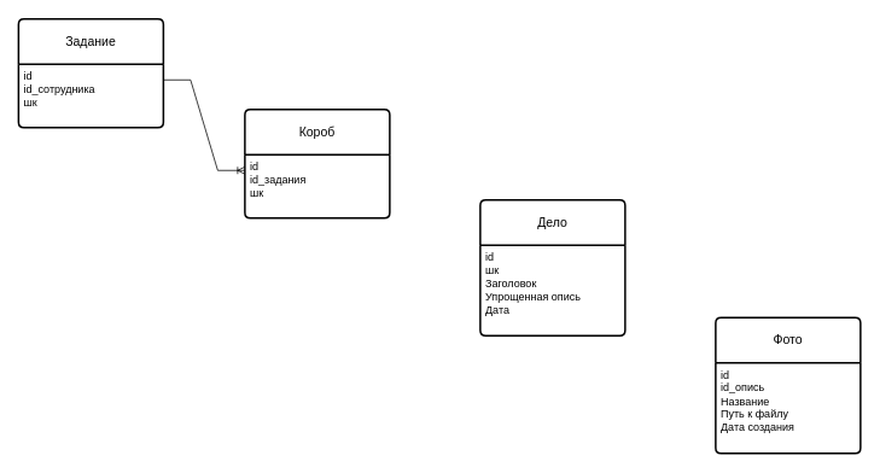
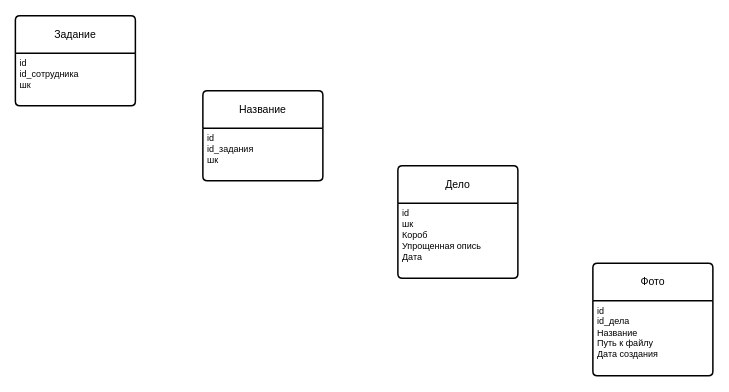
- <mxCell id="10" value="" style="edgeStyle=entityRelationEdgeStyle;fontSize=12;html=1;endArrow=ERoneToMany;rounded=0;exitX=1;exitY=0.25;exitDx=0;exitDy=0;entryX=0;entryY=0.25;entryDx=0;entryDy=0;" parent="1" source="9" target="3" edge="1"><mxGeometry width="100" height="100" relative="1" as="geometry"><mxPoint x="240" y="90" as="sourcePoint" /><mxPoint x="340" y="-10" as="targetPoint" /></mxGeometry></mxCell>
- <mxCell id="2" value="Короб" style="swimlane;childLayout=stackLayout;horizontal=1;startSize=50;horizontalStack=0;rounded=1;fontSize=14;fontStyle=0;strokeWidth=2;resizeParent=0;resizeLast=1;shadow=0;dashed=0;align=center;arcSize=4;whiteSpace=wrap;html=1;" parent="1" vertex="1"><mxGeometry x="270" y="120" width="160" height="120" as="geometry" /></mxCell>
+ <mxCell id="2" value="Название" style="swimlane;childLayout=stackLayout;horizontal=1;startSize=50;horizontalStack=0;rounded=1;fontSize=14;fontStyle=0;strokeWidth=2;resizeParent=0;resizeLast=1;shadow=0;dashed=0;align=center;arcSize=4;whiteSpace=wrap;html=1;" parent="1" vertex="1"><mxGeometry x="270" y="120" width="160" height="120" as="geometry" /></mxCell>
- <mxCell id="5" value="id&lt;br&gt;шк&lt;br&gt;Заголовок&lt;br&gt;Упрощенная опись&lt;br&gt;Дата" style="align=left;strokeColor=none;fillColor=none;spacingLeft=4;fontSize=12;verticalAlign=top;resizable=0;rotatable=0;part=1;html=1;" parent="4" vertex="1"><mxGeometry y="50" width="160" height="100" as="geometry" /></mxCell>
+ <mxCell id="5" value="id&lt;br&gt;шк&lt;br&gt;Короб&lt;br&gt;Упрощенная опись&lt;br&gt;Дата" style="align=left;strokeColor=none;fillColor=none;spacingLeft=4;fontSize=12;verticalAlign=top;resizable=0;rotatable=0;part=1;html=1;" parent="4" vertex="1"><mxGeometry y="50" width="160" height="100" as="geometry" /></mxCell>
- <mxCell id="7" value="id&lt;br&gt;id_опись&lt;br&gt;Название&lt;br&gt;Путь к файлу&lt;br&gt;Дата создания" style="align=left;strokeColor=none;fillColor=none;spacingLeft=4;fontSize=12;verticalAlign=top;resizable=0;rotatable=0;part=1;html=1;" parent="6" vertex="1"><mxGeometry y="50" width="160" height="100" as="geometry" /></mxCell>
+ <mxCell id="7" value="id&lt;br&gt;id_дела&lt;br&gt;Название&lt;br&gt;Путь к файлу&lt;br&gt;Дата создания" style="align=left;strokeColor=none;fillColor=none;spacingLeft=4;fontSize=12;verticalAlign=top;resizable=0;rotatable=0;part=1;html=1;" parent="6" vertex="1"><mxGeometry y="50" width="160" height="100" as="geometry" /></mxCell>
